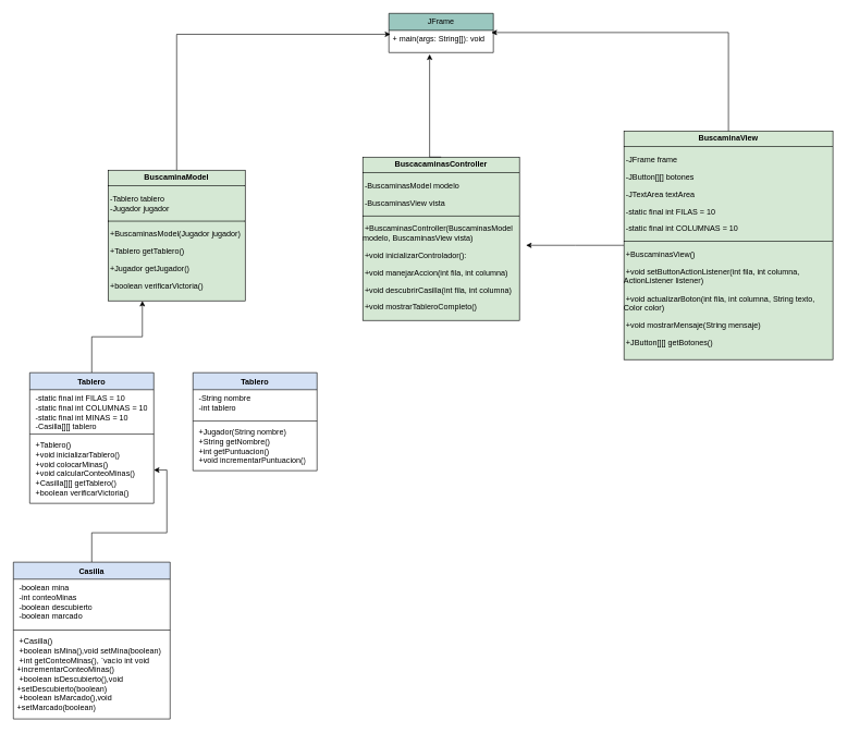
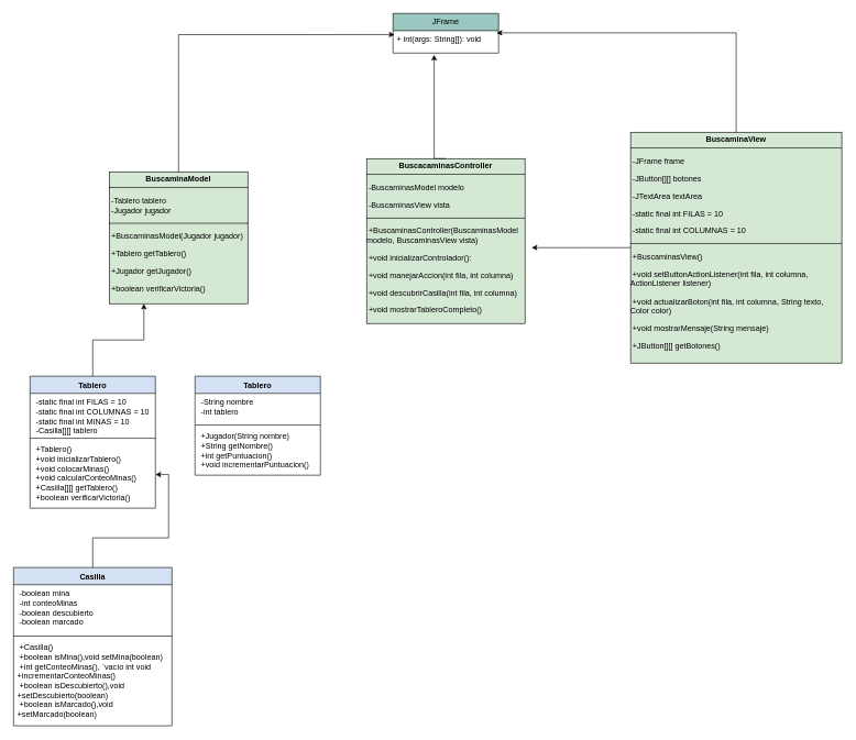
- <mxCell id="12" value="&lt;font style=&quot;vertical-align: inherit;&quot;&gt;&lt;font style=&quot;vertical-align: inherit;&quot;&gt;&lt;font style=&quot;vertical-align: inherit;&quot;&gt;&lt;font style=&quot;vertical-align: inherit;&quot;&gt;+ main(args: String[]): void &lt;/font&gt;&lt;/font&gt;&lt;/font&gt;&lt;/font&gt;" style="text;strokeColor=none;fillColor=none;align=left;verticalAlign=top;spacingLeft=4;spacingRight=4;overflow=hidden;rotatable=0;points=[[0,0.5],[1,0.5]];portConstraint=eastwest;whiteSpace=wrap;html=1;" vertex="1" parent="11"><mxGeometry y="26" width="160" height="34" as="geometry" /></mxCell>
+ <mxCell id="12" value="&lt;font style=&quot;vertical-align: inherit;&quot;&gt;&lt;font style=&quot;vertical-align: inherit;&quot;&gt;&lt;font style=&quot;vertical-align: inherit;&quot;&gt;&lt;font style=&quot;vertical-align: inherit;&quot;&gt;+ int(args: String[]): void &lt;/font&gt;&lt;/font&gt;&lt;/font&gt;&lt;/font&gt;" style="text;strokeColor=none;fillColor=none;align=left;verticalAlign=top;spacingLeft=4;spacingRight=4;overflow=hidden;rotatable=0;points=[[0,0.5],[1,0.5]];portConstraint=eastwest;whiteSpace=wrap;html=1;" vertex="1" parent="11"><mxGeometry y="26" width="160" height="34" as="geometry" /></mxCell>
